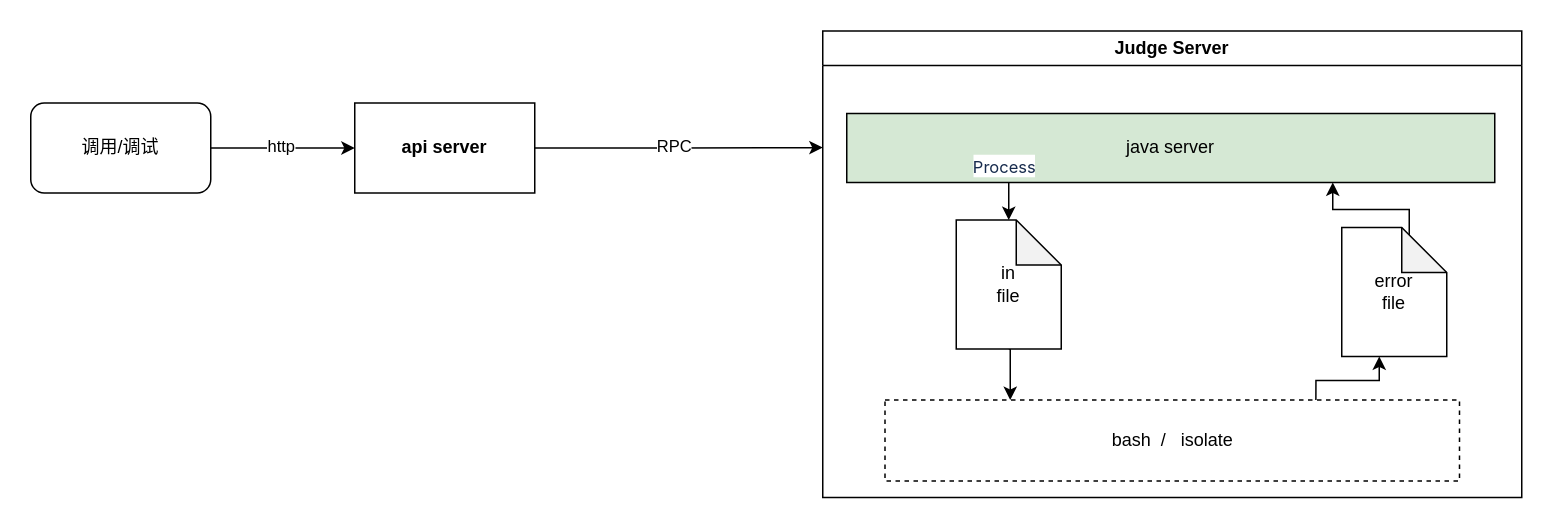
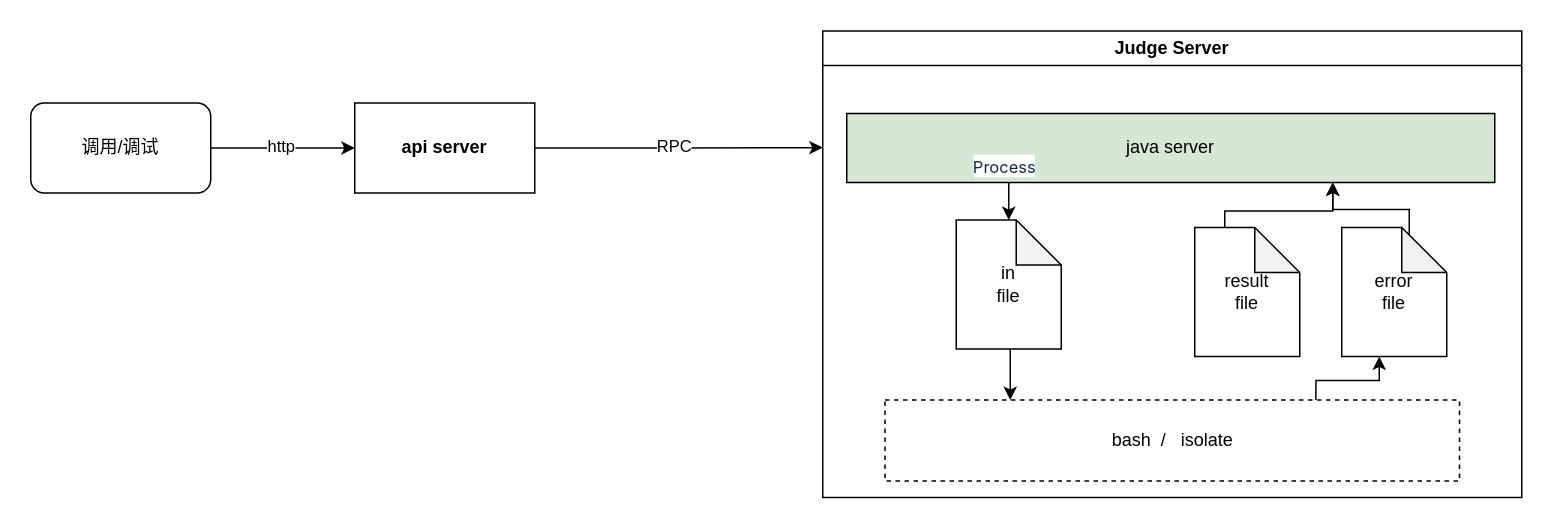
+ <mxCell id="15" style="edgeStyle=orthogonalEdgeStyle;rounded=0;orthogonalLoop=1;jettySize=auto;html=1;exitX=0;exitY=0;exitDx=20;exitDy=0;exitPerimeter=0;entryX=0.75;entryY=1;entryDx=0;entryDy=0;" edge="1" parent="8" source="16" target="10"><mxGeometry relative="1" as="geometry"><Array as="points"><mxPoint x="268" y="120" /><mxPoint x="340" y="120" /></Array></mxGeometry></mxCell>
+ <mxCell id="16" value="result&lt;br&gt;file" style="shape=note;whiteSpace=wrap;html=1;backgroundOutline=1;darkOpacity=0.05;" vertex="1" parent="8"><mxGeometry x="248" y="131" width="70" height="86" as="geometry" /></mxCell>
